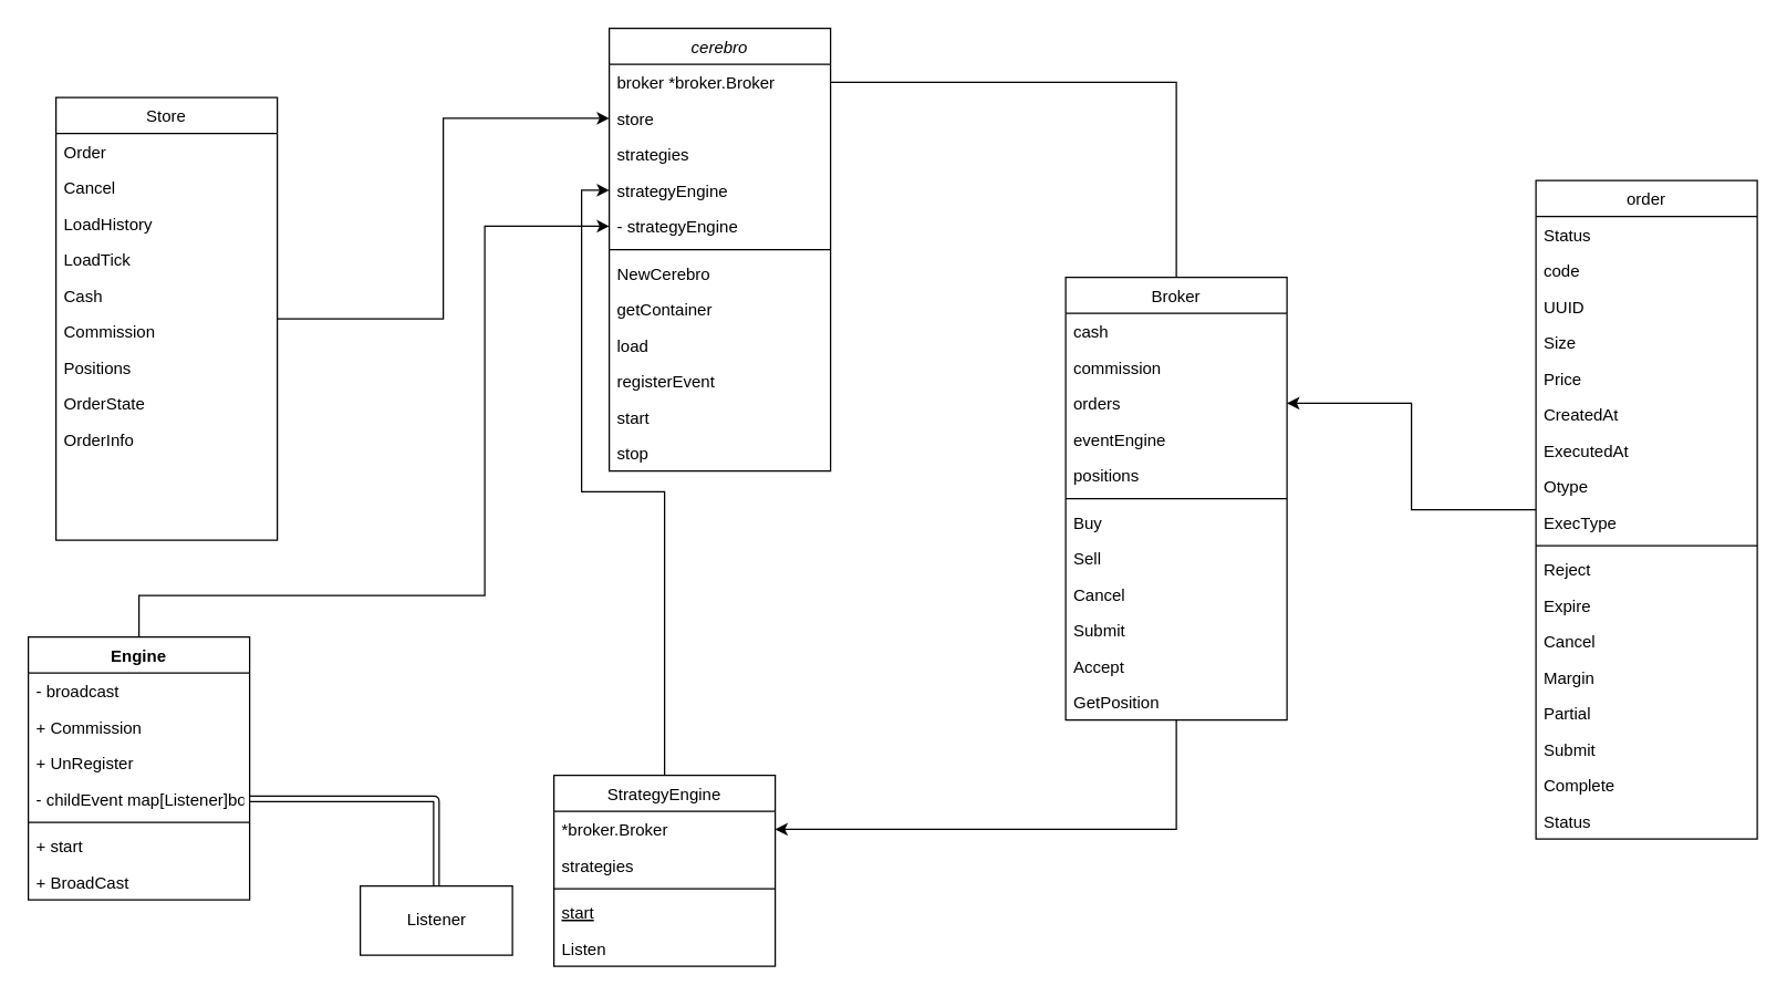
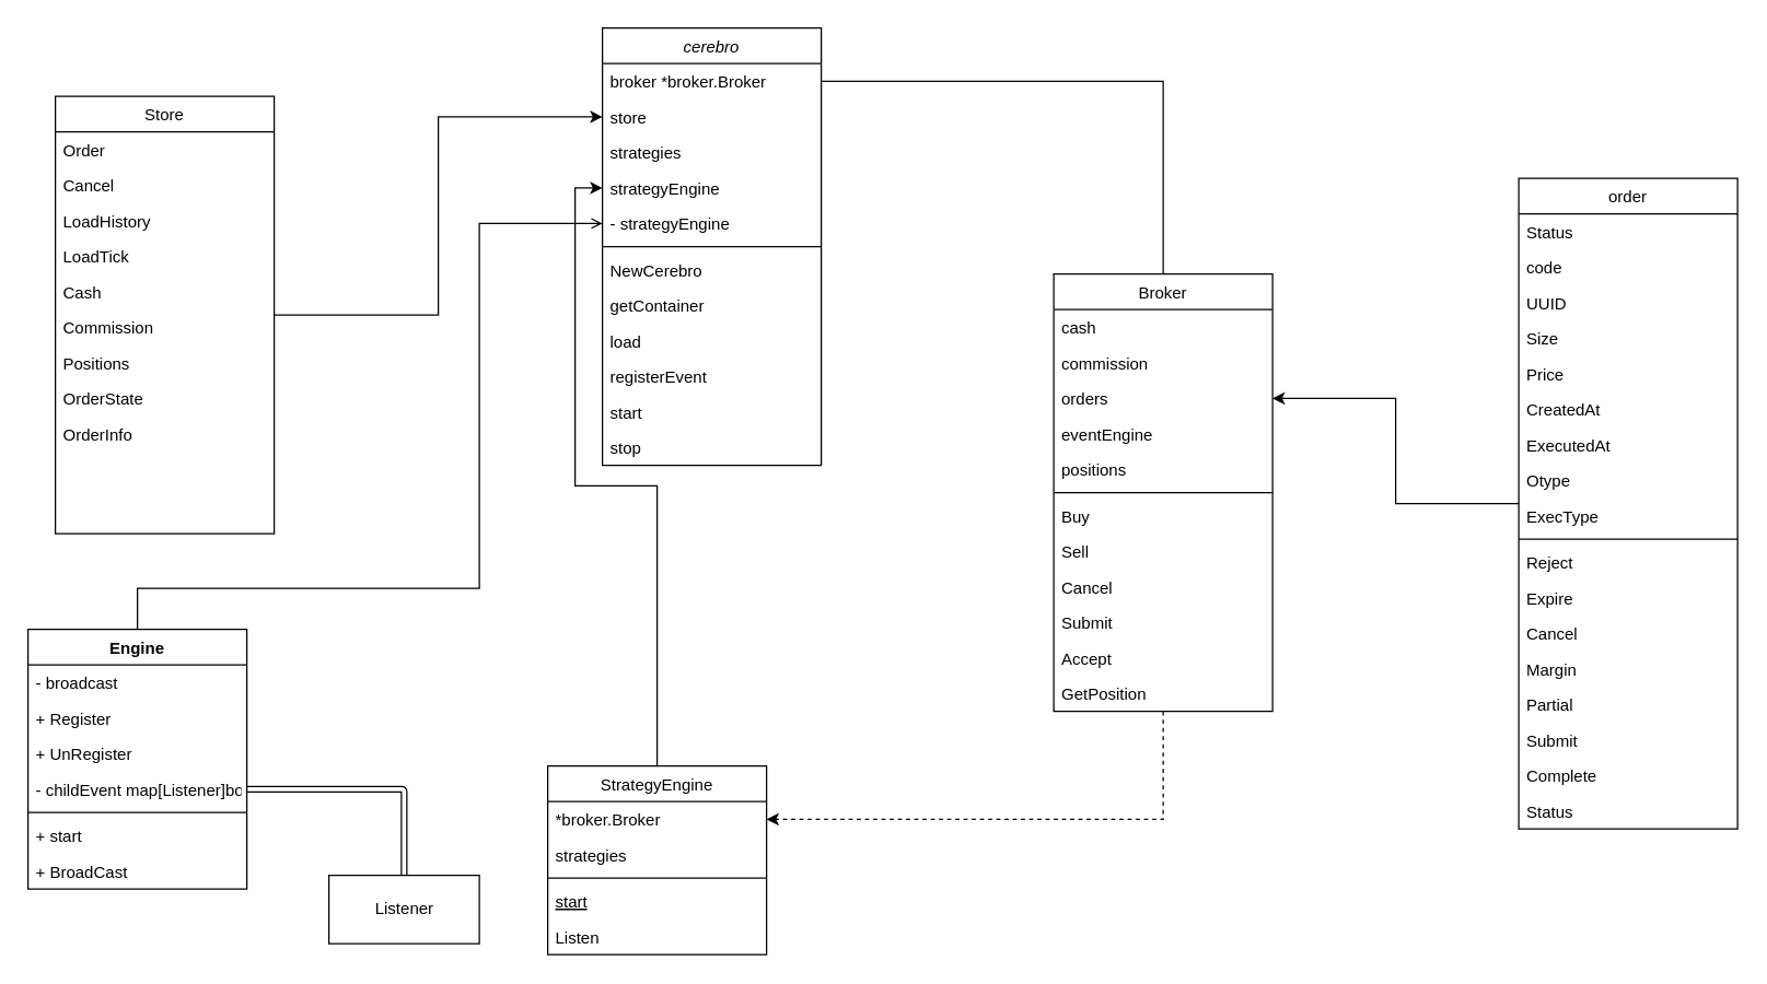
- <mxCell id="68" style="edgeStyle=orthogonalEdgeStyle;rounded=0;orthogonalLoop=1;jettySize=auto;html=1;" edge="1" parent="1" source="69" target="7"><mxGeometry relative="1" as="geometry"><Array as="points"><mxPoint x="100" y="430" /><mxPoint x="350" y="430" /><mxPoint x="350" y="163" /></Array></mxGeometry></mxCell>
+ <mxCell id="68" style="edgeStyle=orthogonalEdgeStyle;rounded=0;orthogonalLoop=1;jettySize=auto;html=1;endArrow=open;" edge="1" parent="1" source="69" target="7"><mxGeometry relative="1" as="geometry"><Array as="points"><mxPoint x="100" y="430" /><mxPoint x="350" y="430" /><mxPoint x="350" y="163" /></Array></mxGeometry></mxCell>
- <mxCell id="71" value="+ Commission" style="text;strokeColor=none;fillColor=none;align=left;verticalAlign=top;spacingLeft=4;spacingRight=4;overflow=hidden;rotatable=0;points=[[0,0.5],[1,0.5]];portConstraint=eastwest;" vertex="1" parent="69"><mxGeometry y="52" width="160" height="26" as="geometry" /></mxCell>
+ <mxCell id="71" value="+ Register" style="text;strokeColor=none;fillColor=none;align=left;verticalAlign=top;spacingLeft=4;spacingRight=4;overflow=hidden;rotatable=0;points=[[0,0.5],[1,0.5]];portConstraint=eastwest;" vertex="1" parent="69"><mxGeometry y="52" width="160" height="26" as="geometry" /></mxCell>
- <mxCell id="34" style="edgeStyle=orthogonalEdgeStyle;rounded=0;orthogonalLoop=1;jettySize=auto;html=1;" edge="1" parent="1" source="35" target="17"><mxGeometry relative="1" as="geometry" /></mxCell>
+ <mxCell id="34" style="edgeStyle=orthogonalEdgeStyle;rounded=0;orthogonalLoop=1;jettySize=auto;html=1;dashed=1;" edge="1" parent="1" source="35" target="17"><mxGeometry relative="1" as="geometry" /></mxCell>
- <mxCell id="78" value="Listener" style="html=1;" vertex="1" parent="1"><mxGeometry x="260" y="640" width="110" height="50" as="geometry" /></mxCell>
+ <mxCell id="78" value="Listener" style="html=1;" vertex="1" parent="1"><mxGeometry x="240" y="640" width="110" height="50" as="geometry" /></mxCell>
